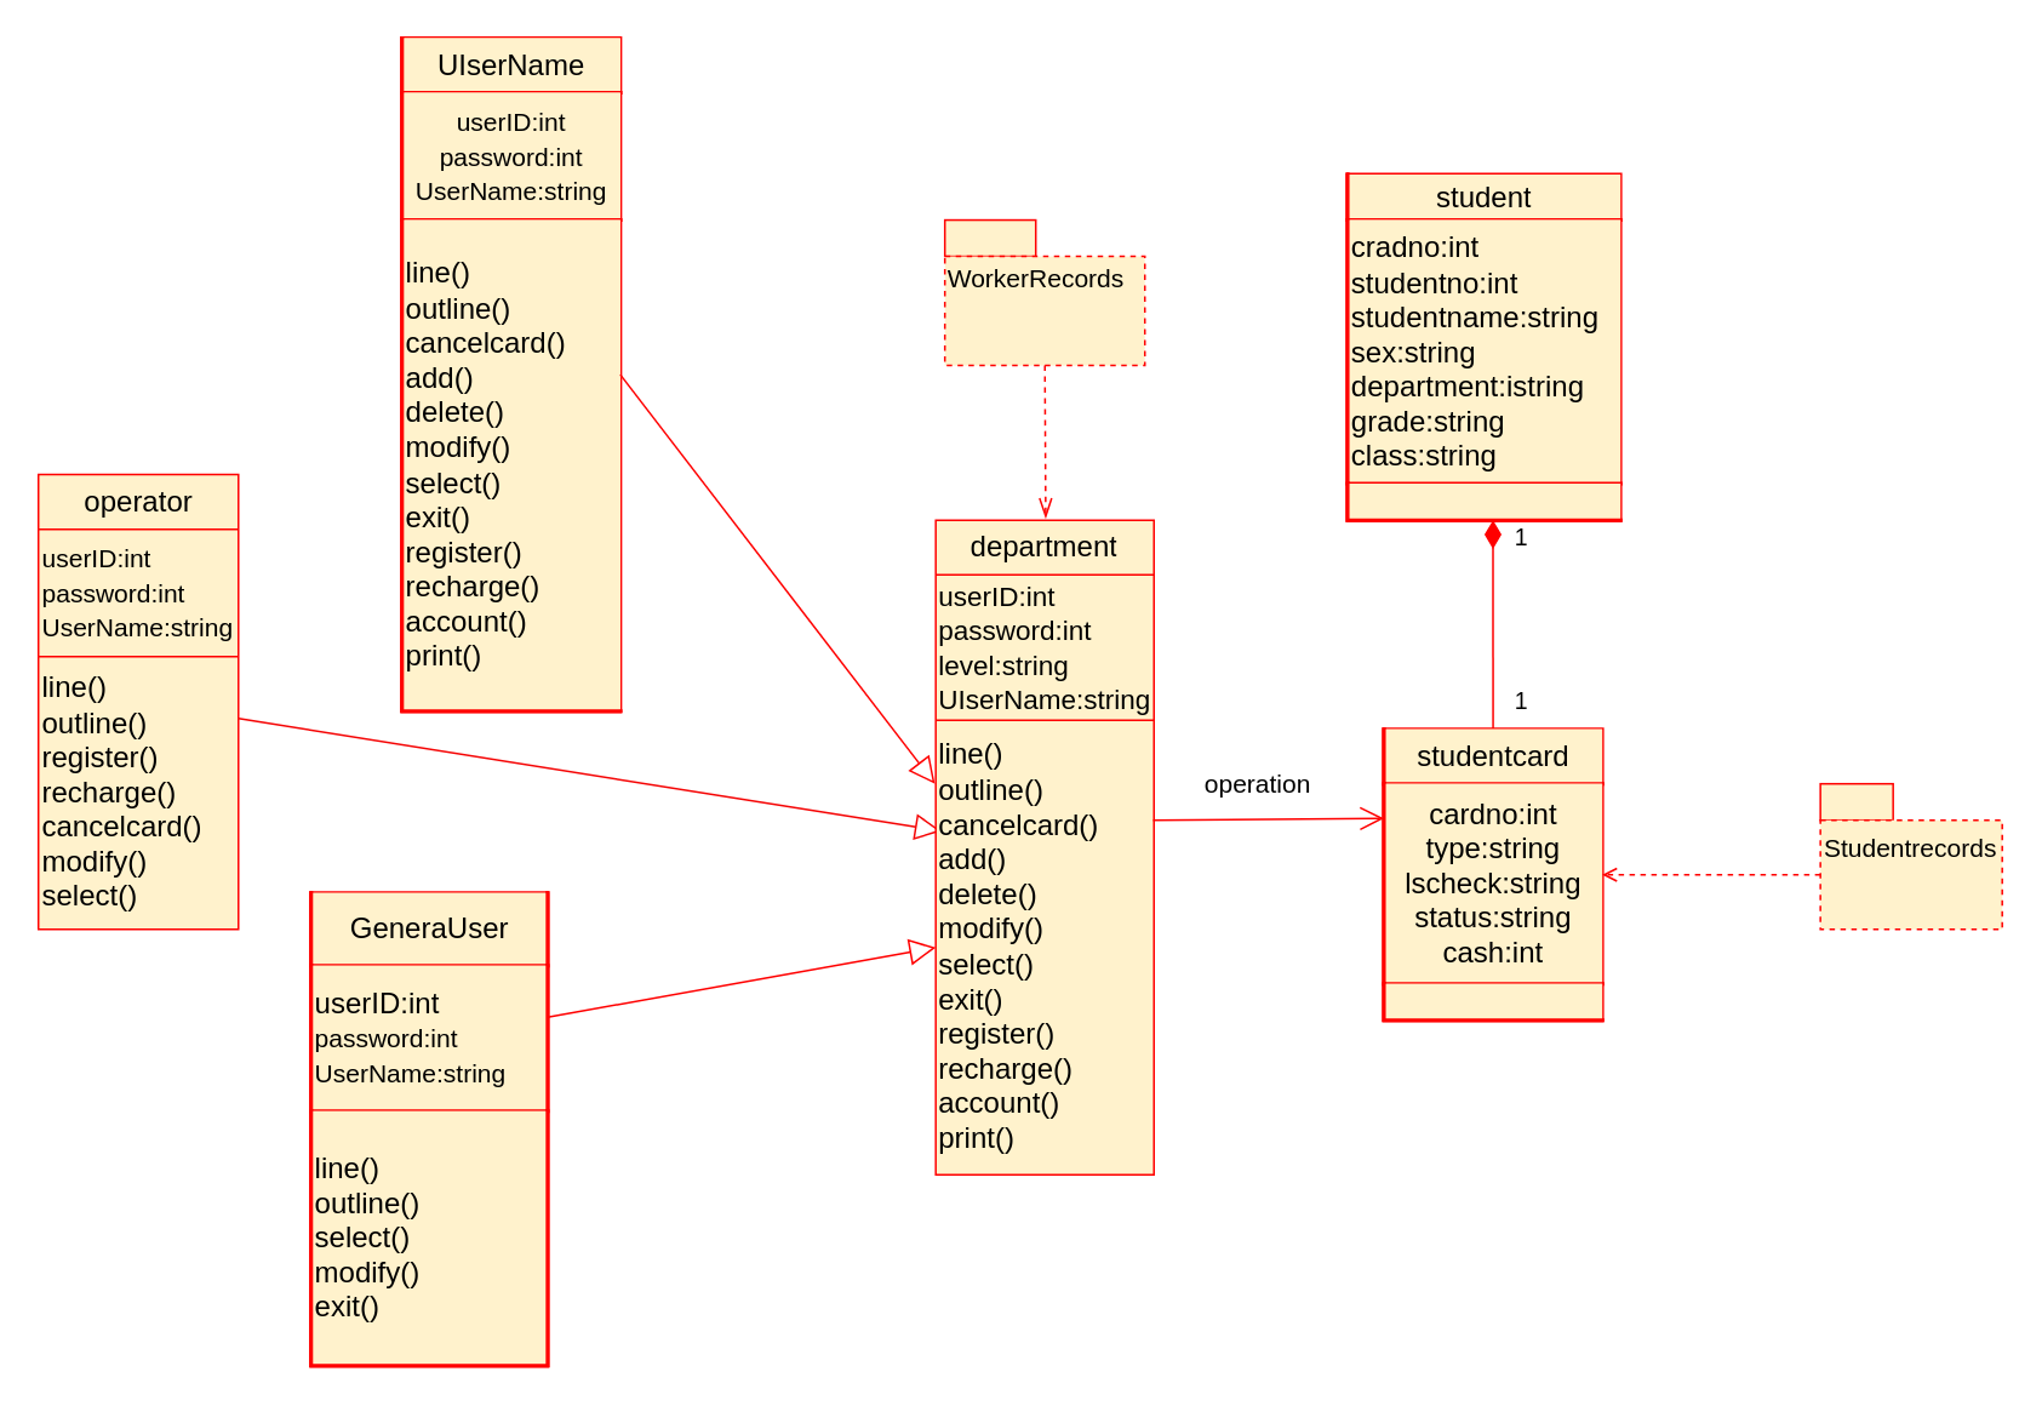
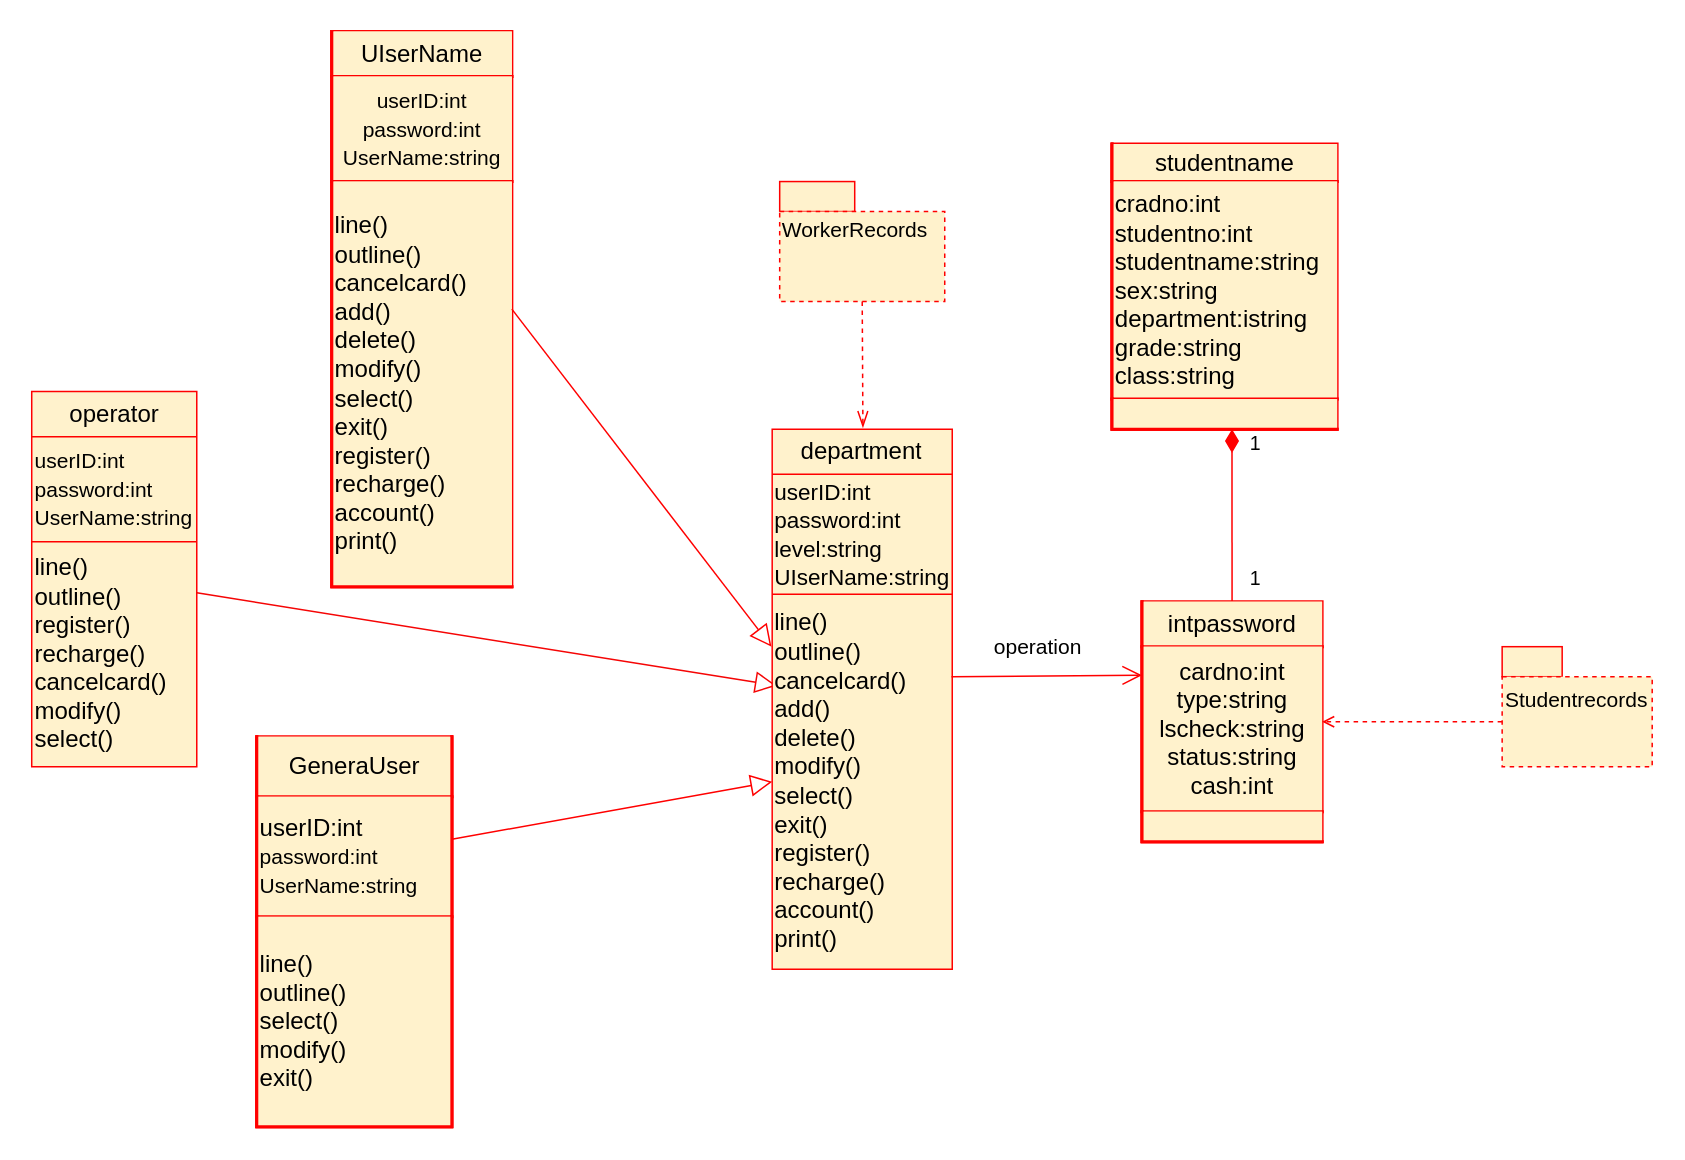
- <mxCell id="38" value="student" style="shape=partialRectangle;html=1;whiteSpace=wrap;connectable=0;strokeColor=#ff0000;overflow=hidden;fillColor=#fff2cc;top=0;left=1;bottom=1;right=0;pointerEvents=1;fontSize=16;strokeWidth=2;" vertex="1" parent="37"><mxGeometry width="150" height="25" as="geometry"><mxRectangle width="150" height="25" as="alternateBounds" /></mxGeometry></mxCell>
+ <mxCell id="38" value="studentname" style="shape=partialRectangle;html=1;whiteSpace=wrap;connectable=0;strokeColor=#ff0000;overflow=hidden;fillColor=#fff2cc;top=0;left=1;bottom=1;right=0;pointerEvents=1;fontSize=16;strokeWidth=2;" vertex="1" parent="37"><mxGeometry width="150" height="25" as="geometry"><mxRectangle width="150" height="25" as="alternateBounds" /></mxGeometry></mxCell>
- <mxCell id="47" value="studentcard" style="shape=partialRectangle;html=1;whiteSpace=wrap;connectable=0;strokeColor=#FF0000;overflow=hidden;fillColor=#fff2cc;top=0;left=1;bottom=1;right=0;pointerEvents=1;fontSize=16;strokeWidth=2;" vertex="1" parent="46"><mxGeometry width="120" height="30" as="geometry"><mxRectangle width="120" height="30" as="alternateBounds" /></mxGeometry></mxCell>
+ <mxCell id="47" value="intpassword" style="shape=partialRectangle;html=1;whiteSpace=wrap;connectable=0;strokeColor=#FF0000;overflow=hidden;fillColor=#fff2cc;top=0;left=1;bottom=1;right=0;pointerEvents=1;fontSize=16;strokeWidth=2;" vertex="1" parent="46"><mxGeometry width="120" height="30" as="geometry"><mxRectangle width="120" height="30" as="alternateBounds" /></mxGeometry></mxCell>
